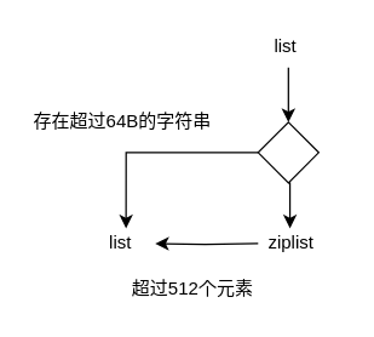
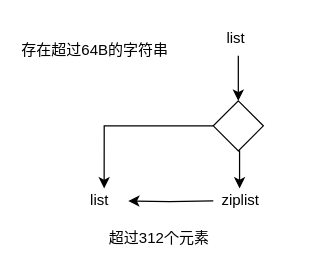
- <mxCell id="7" value="存在超过64B的字符串" style="text;html=1;resizable=0;points=[];autosize=1;align=left;verticalAlign=top;spacingTop=-4;" parent="1" vertex="1"><mxGeometry x="20" y="70" width="130" height="20" as="geometry" /></mxCell>
+ <mxCell id="7" value="存在超过64B的字符串" style="text;html=1;resizable=0;points=[];autosize=1;align=left;verticalAlign=top;spacingTop=-4;" parent="1" vertex="1"><mxGeometry x="15" y="30" width="130" height="20" as="geometry" /></mxCell>
- <mxCell id="11" value="超过512个元素" style="text;html=1;resizable=0;points=[];autosize=1;align=left;verticalAlign=top;spacingTop=-4;" parent="1" vertex="1"><mxGeometry x="85" y="180" width="100" height="20" as="geometry" /></mxCell>
+ <mxCell id="11" value="超过312个元素" style="text;html=1;resizable=0;points=[];autosize=1;align=left;verticalAlign=top;spacingTop=-4;" parent="1" vertex="1"><mxGeometry x="85" y="180" width="100" height="20" as="geometry" /></mxCell>
